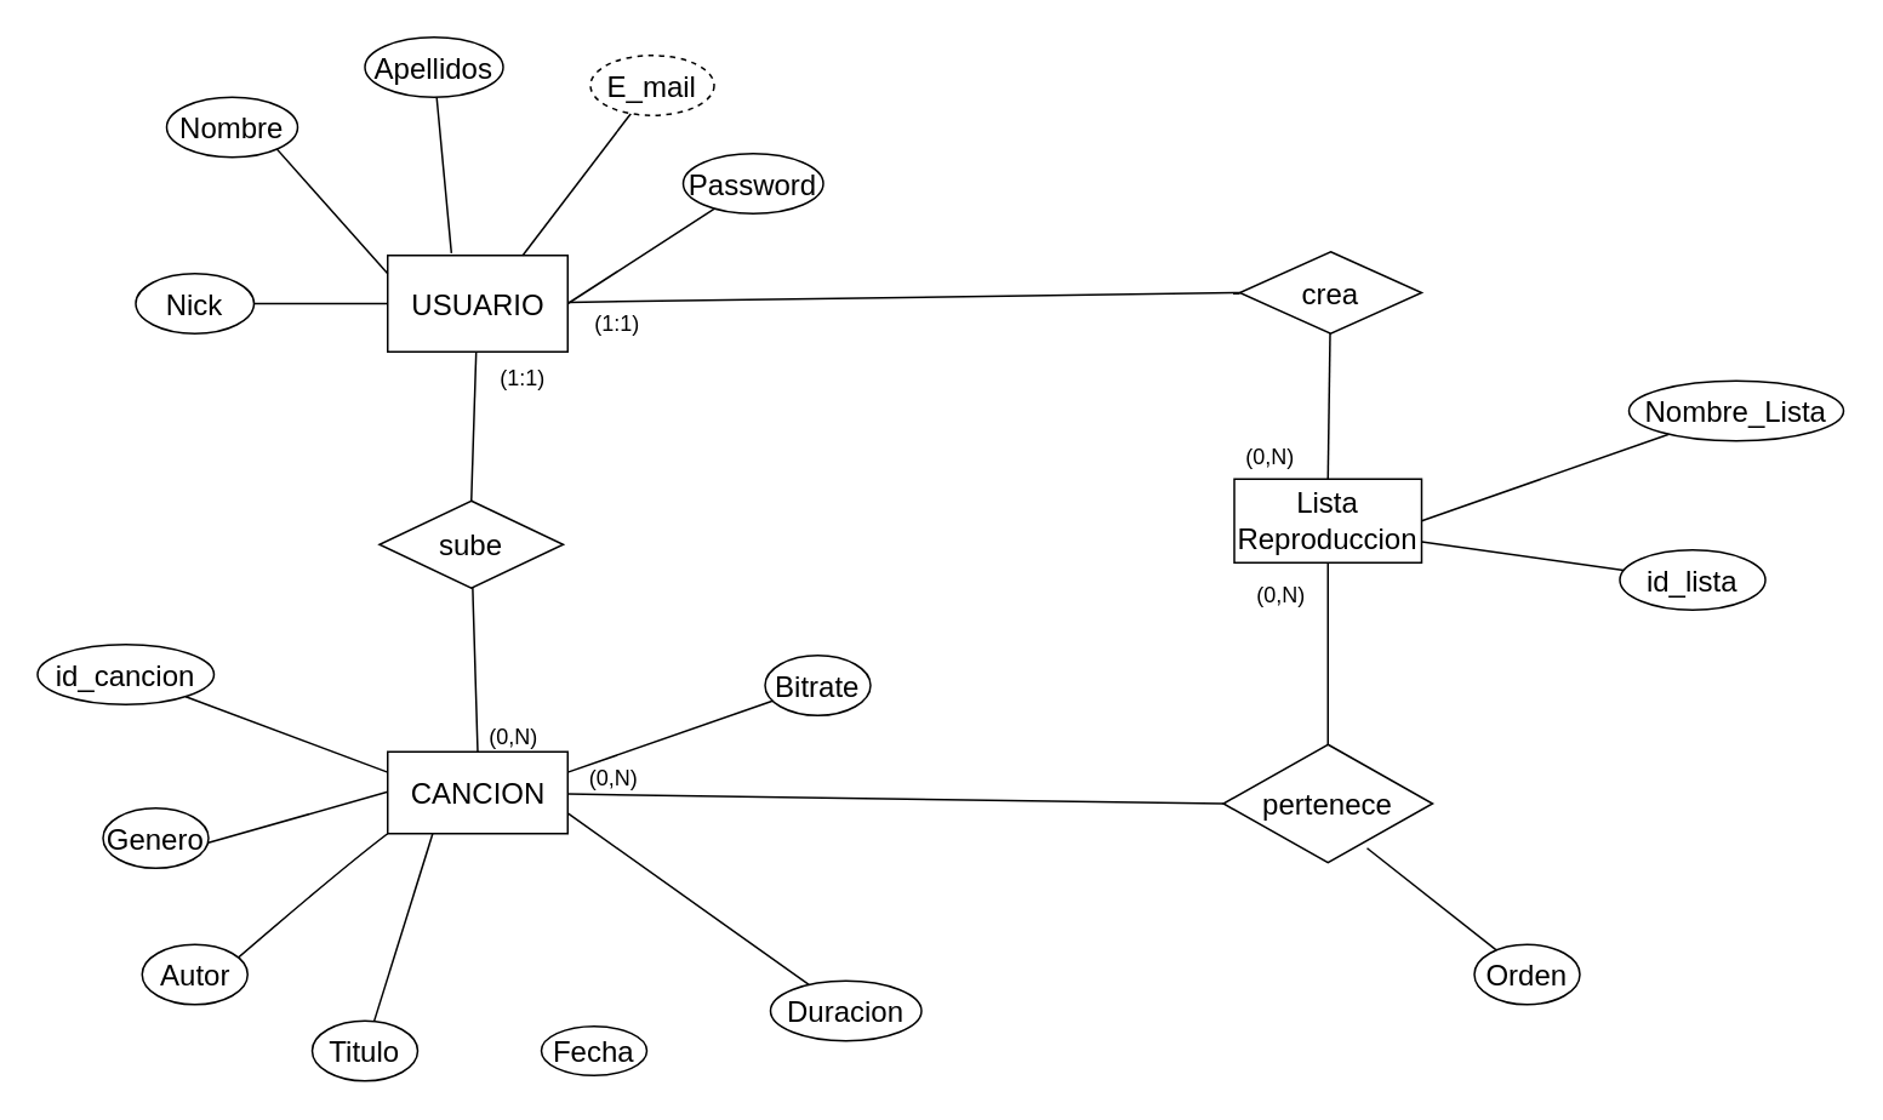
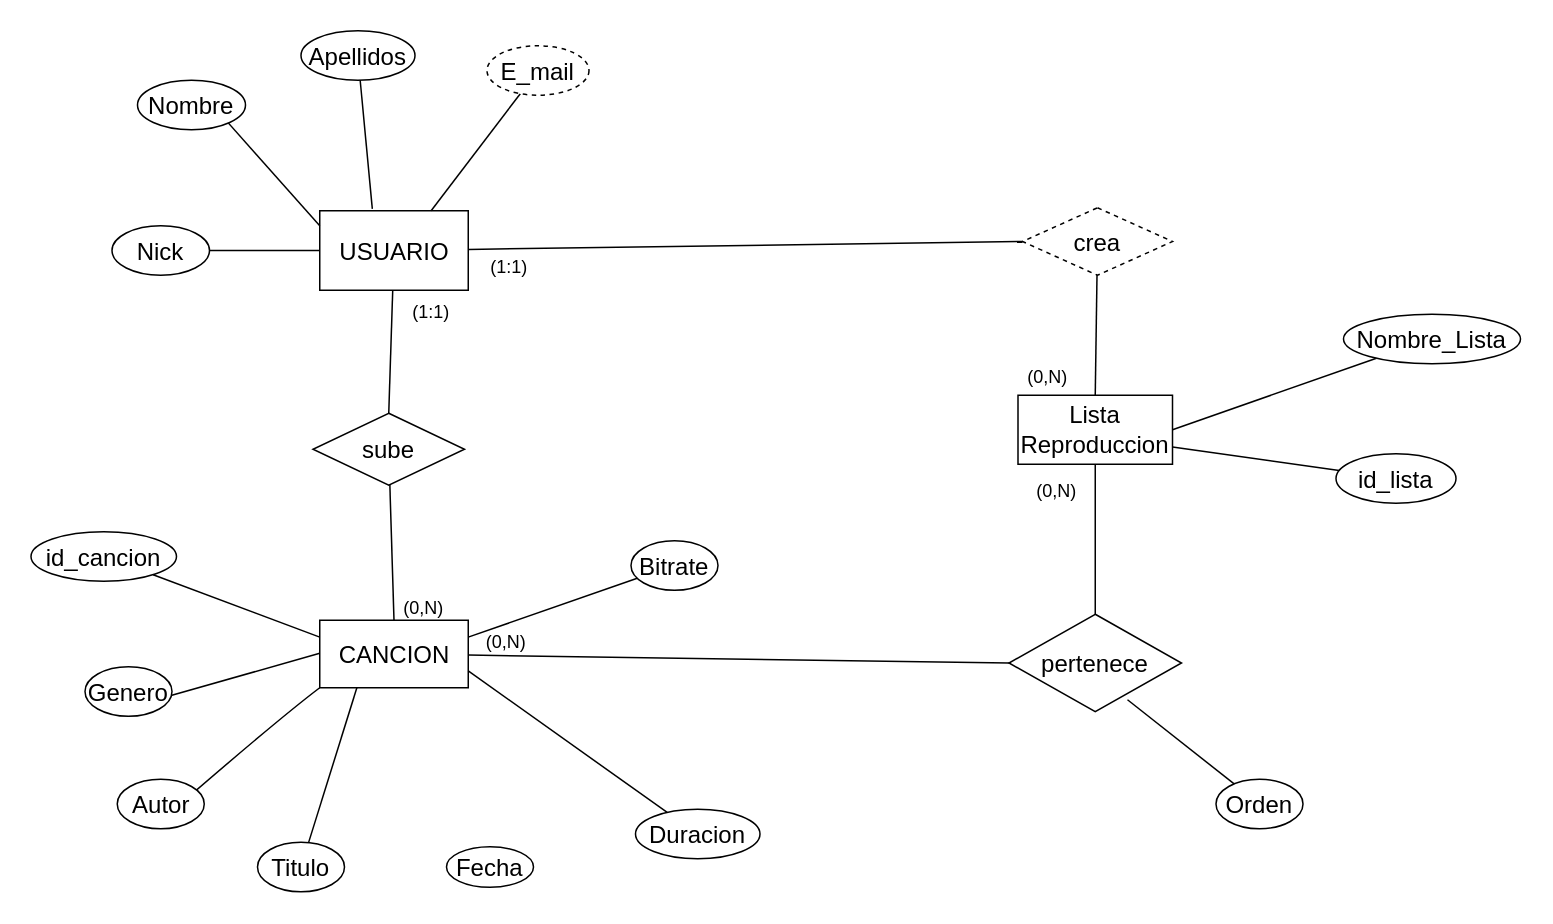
- <mxCell id="15" value="Password" style="ellipse;whiteSpace=wrap;html=1;fontSize=16;" vertex="1" parent="1"><mxGeometry x="375" y="84" width="77" height="33" as="geometry" /></mxCell>
- <mxCell id="14" style="edgeStyle=none;curved=1;rounded=0;orthogonalLoop=1;jettySize=auto;html=1;entryX=1;entryY=0.5;entryDx=0;entryDy=0;fontSize=12;startSize=8;endSize=8;endArrow=none;endFill=0;" edge="1" parent="1" source="15" target="4"><mxGeometry relative="1" as="geometry" /></mxCell>
- <mxCell id="13" value="crea" style="rhombus;whiteSpace=wrap;html=1;fontSize=16;" vertex="1" parent="1"><mxGeometry x="681" y="138" width="100" height="45" as="geometry" /></mxCell>
+ <mxCell id="13" value="crea" style="rhombus;whiteSpace=wrap;html=1;fontSize=16;dashed=1;" vertex="1" parent="1"><mxGeometry x="681" y="138" width="100" height="45" as="geometry" /></mxCell>
